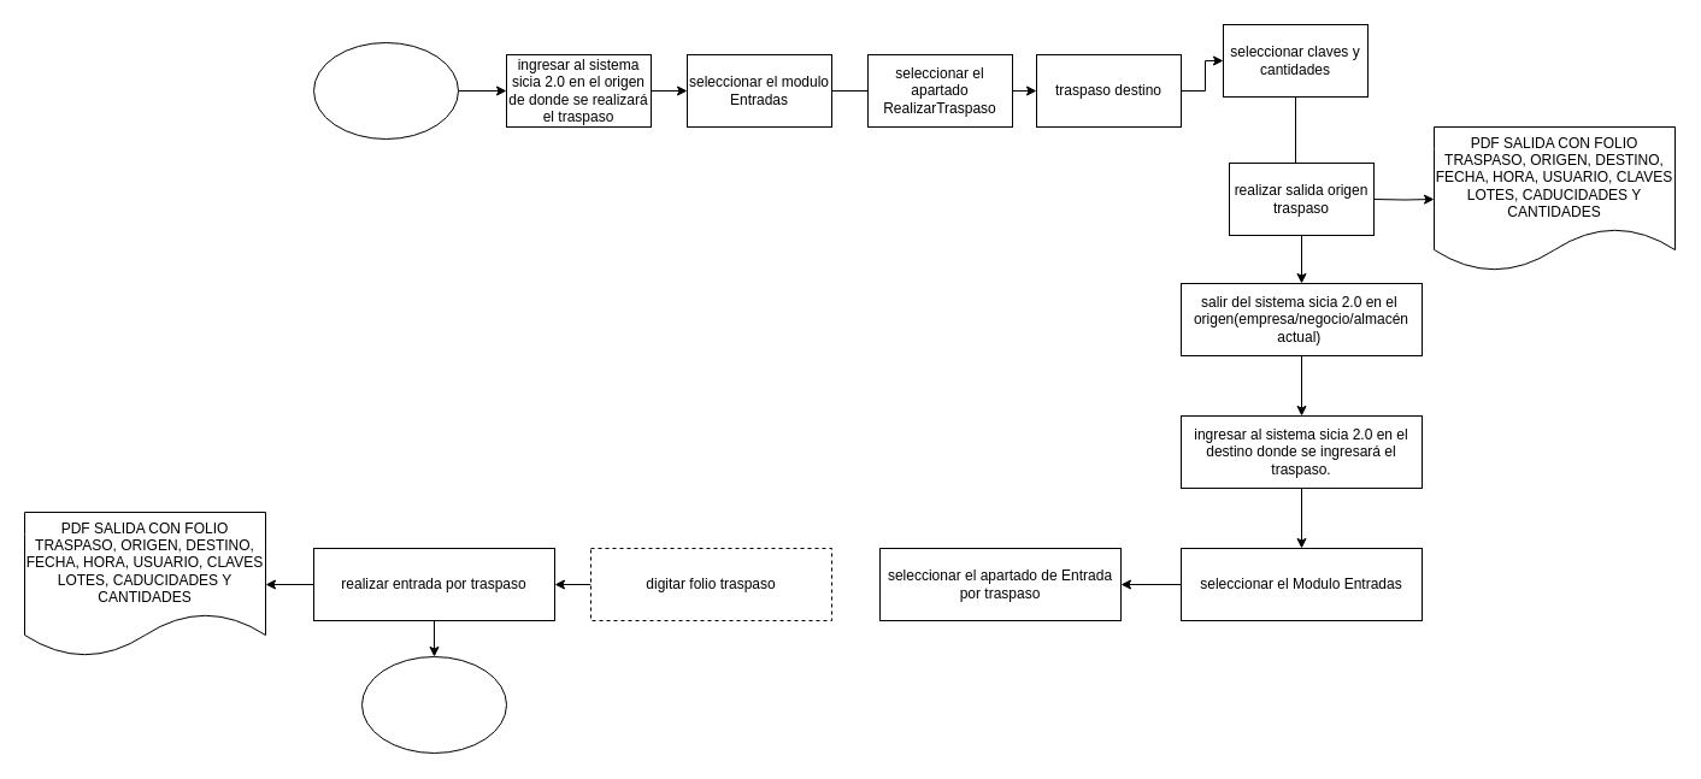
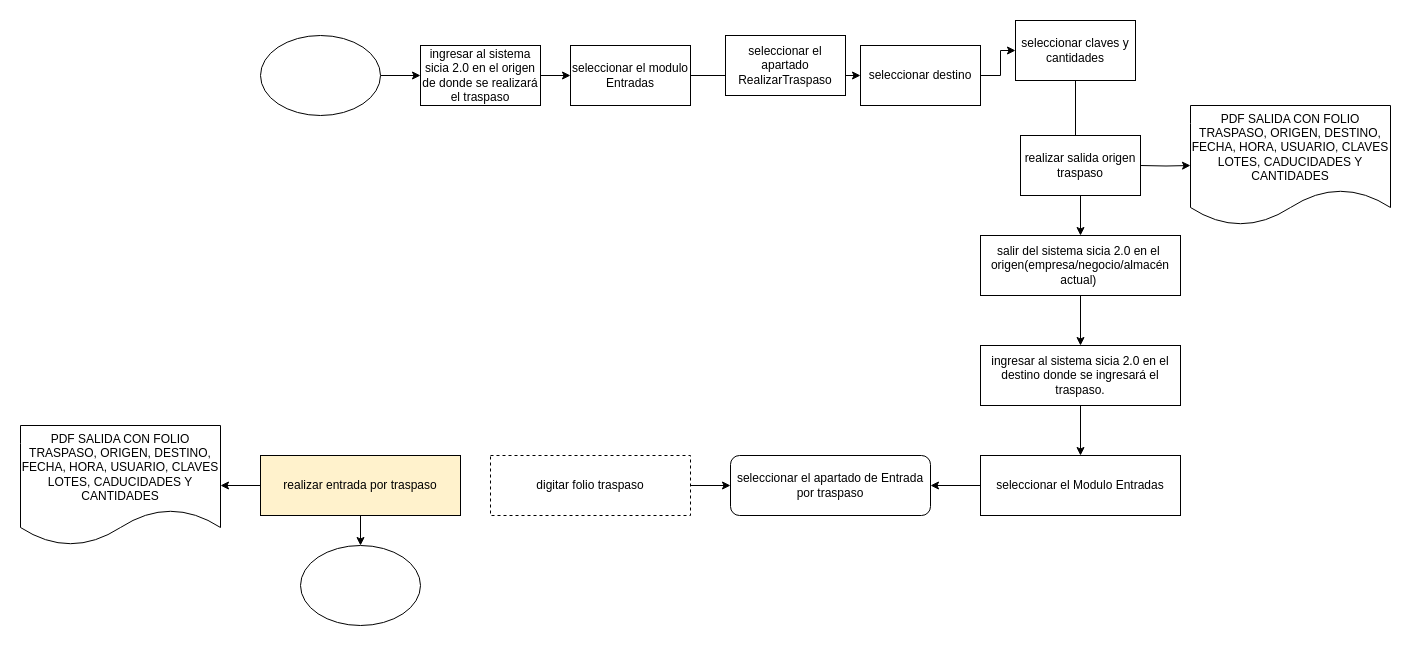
- <mxCell id="21" value="seleccionar el apartado RealizarTraspaso" style="rounded=0;whiteSpace=wrap;html=1;" vertex="1" parent="1"><mxGeometry x="720" y="45" width="120" height="60" as="geometry" /></mxCell>
+ <mxCell id="21" value="seleccionar el apartado RealizarTraspaso" style="rounded=0;whiteSpace=wrap;html=1;" vertex="1" parent="1"><mxGeometry x="725" y="35" width="120" height="60" as="geometry" /></mxCell>
- <mxCell id="9" value="traspaso destino" style="rounded=0;whiteSpace=wrap;html=1;" vertex="1" parent="1"><mxGeometry x="860" y="45" width="120" height="60" as="geometry" /></mxCell>
+ <mxCell id="9" value="seleccionar destino" style="rounded=0;whiteSpace=wrap;html=1;" vertex="1" parent="1"><mxGeometry x="860" y="45" width="120" height="60" as="geometry" /></mxCell>
- <mxCell id="26" value="realizar entrada por traspaso" style="rounded=0;whiteSpace=wrap;html=1;" vertex="1" parent="1"><mxGeometry y="455" width="200" height="60" as="geometry" x="260" /></mxCell>
+ <mxCell id="26" value="realizar entrada por traspaso" style="rounded=0;whiteSpace=wrap;html=1;fillColor=#fff2cc;" vertex="1" parent="1"><mxGeometry y="455" width="200" height="60" as="geometry" x="260" /></mxCell>
- <mxCell id="22" value="" style="edgeStyle=orthogonalEdgeStyle;rounded=0;orthogonalLoop=1;jettySize=auto;html=1;" edge="1" parent="1" source="23" target="26"><mxGeometry relative="1" as="geometry" /></mxCell>
+ <mxCell id="22" value="" style="edgeStyle=orthogonalEdgeStyle;rounded=0;orthogonalLoop=1;jettySize=auto;html=1;" edge="1" parent="1" source="23" target="20"><mxGeometry relative="1" as="geometry" /></mxCell>
- <mxCell id="20" value="seleccionar el apartado de Entrada por traspaso" style="rounded=0;whiteSpace=wrap;html=1;" vertex="1" parent="1"><mxGeometry x="730" y="455" width="200" height="60" as="geometry" /></mxCell>
+ <mxCell id="20" value="seleccionar el apartado de Entrada por traspaso" style="whiteSpace=wrap;html=1;rounded=1;" vertex="1" parent="1"><mxGeometry x="730" y="455" width="200" height="60" as="geometry" /></mxCell>
